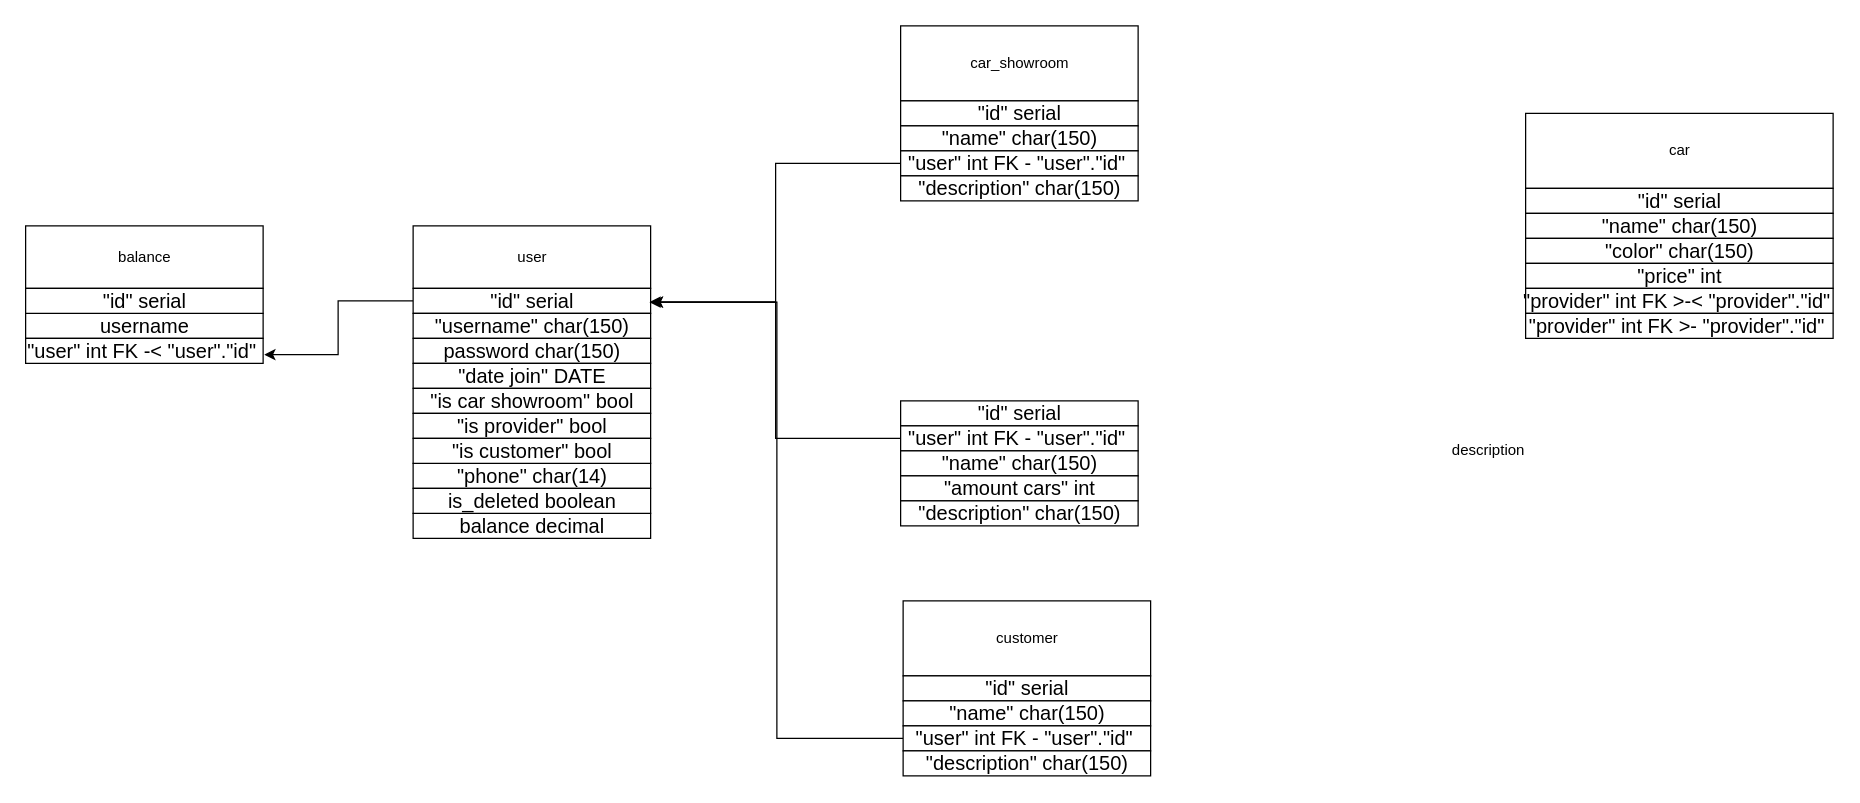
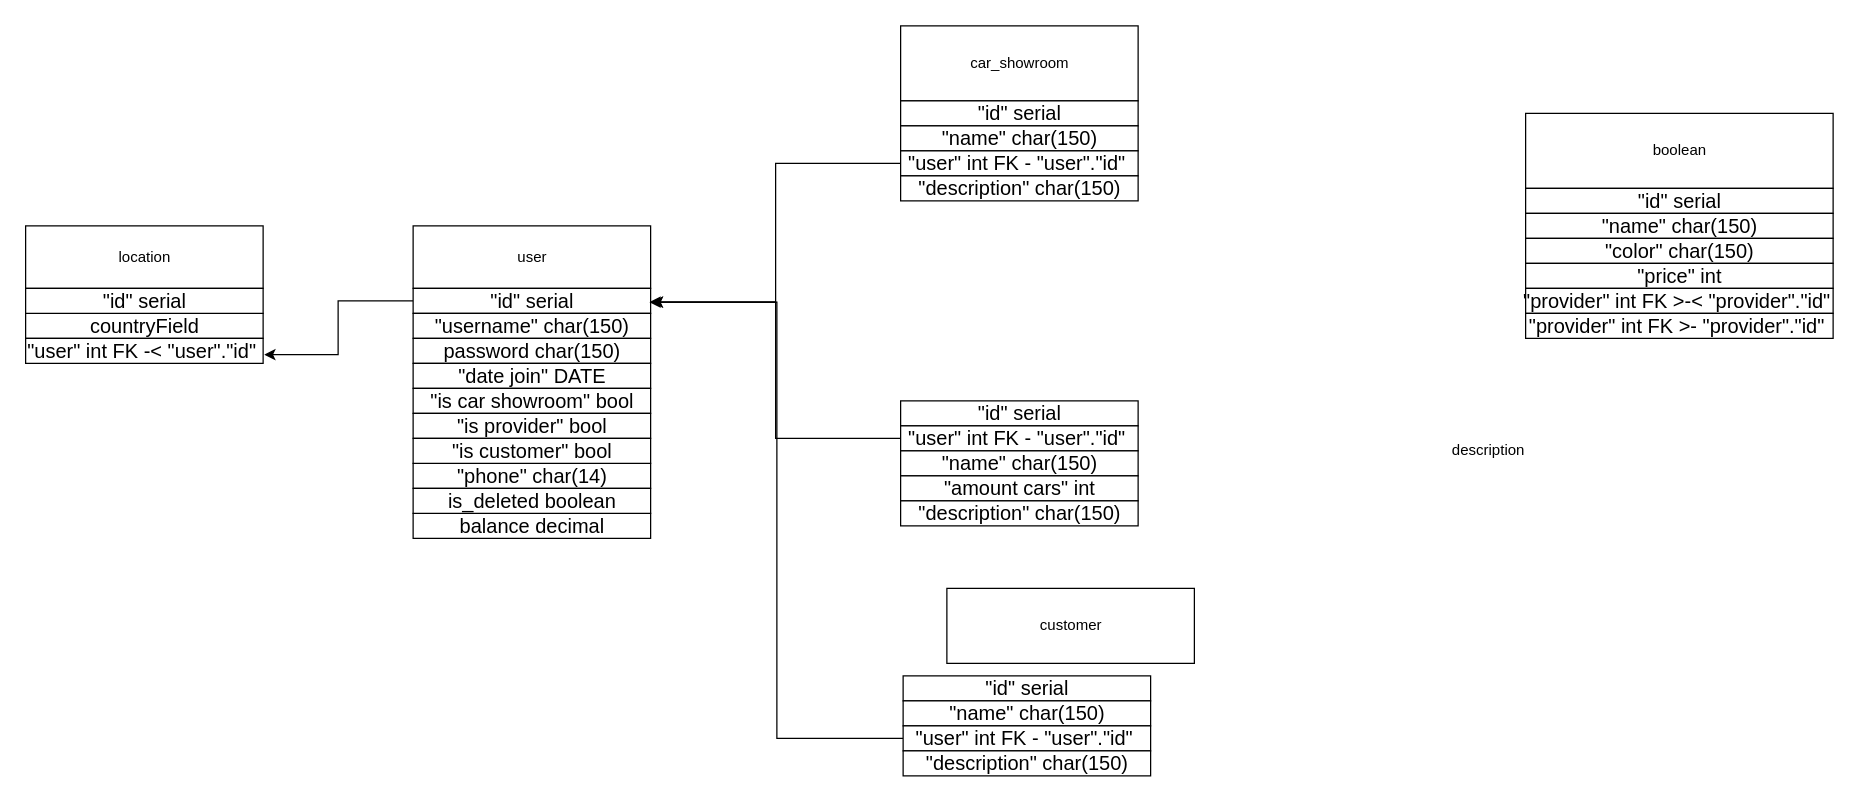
- <mxCell id="15" value="car" style="verticalLabelPosition=middle;verticalAlign=middle;html=1;shape=mxgraph.basic.rect;fillColor2=none;strokeWidth=1;size=20;indent=5;labelPosition=center;align=center;" vertex="1" parent="1"><mxGeometry x="1220" y="90" width="246" height="60" as="geometry" /></mxCell>
+ <mxCell id="15" value="boolean" style="verticalLabelPosition=middle;verticalAlign=middle;html=1;shape=mxgraph.basic.rect;fillColor2=none;strokeWidth=1;size=20;indent=5;labelPosition=center;align=center;" vertex="1" parent="1"><mxGeometry x="1220" y="90" width="246" height="60" as="geometry" /></mxCell>
- <mxCell id="33" value="balance" style="verticalLabelPosition=middle;verticalAlign=middle;html=1;shape=mxgraph.basic.rect;fillColor2=none;strokeWidth=1;size=20;indent=5;labelPosition=center;align=center;" vertex="1" parent="1"><mxGeometry x="20" y="180" width="190" height="50" as="geometry" /></mxCell>
+ <mxCell id="33" value="location" style="verticalLabelPosition=middle;verticalAlign=middle;html=1;shape=mxgraph.basic.rect;fillColor2=none;strokeWidth=1;size=20;indent=5;labelPosition=center;align=center;" vertex="1" parent="1"><mxGeometry x="20" y="180" width="190" height="50" as="geometry" /></mxCell>
- <mxCell id="5" value="&lt;span style=&quot;font-size: medium&quot;&gt;username&lt;/span&gt;" style="verticalLabelPosition=middle;verticalAlign=middle;html=1;shape=mxgraph.basic.rect;fillColor2=none;strokeWidth=1;size=20;indent=5;labelPosition=center;align=center;" vertex="1" parent="1"><mxGeometry x="20" y="250" width="190" height="20" as="geometry" /></mxCell>
+ <mxCell id="5" value="&lt;span style=&quot;font-size: medium&quot;&gt;countryField&lt;/span&gt;" style="verticalLabelPosition=middle;verticalAlign=middle;html=1;shape=mxgraph.basic.rect;fillColor2=none;strokeWidth=1;size=20;indent=5;labelPosition=center;align=center;" vertex="1" parent="1"><mxGeometry x="20" y="250" width="190" height="20" as="geometry" /></mxCell>
- <mxCell id="29" value="customer" style="verticalLabelPosition=middle;verticalAlign=middle;html=1;shape=mxgraph.basic.rect;fillColor2=none;strokeWidth=1;size=20;indent=5;labelPosition=center;align=center;" vertex="1" parent="1"><mxGeometry x="722" y="480" width="198" height="60" as="geometry" /></mxCell>
+ <mxCell id="29" value="customer" style="verticalLabelPosition=middle;verticalAlign=middle;html=1;shape=mxgraph.basic.rect;fillColor2=none;strokeWidth=1;size=20;indent=5;labelPosition=center;align=center;" vertex="1" parent="1"><mxGeometry x="757" y="470" width="198" height="60" as="geometry" /></mxCell>
